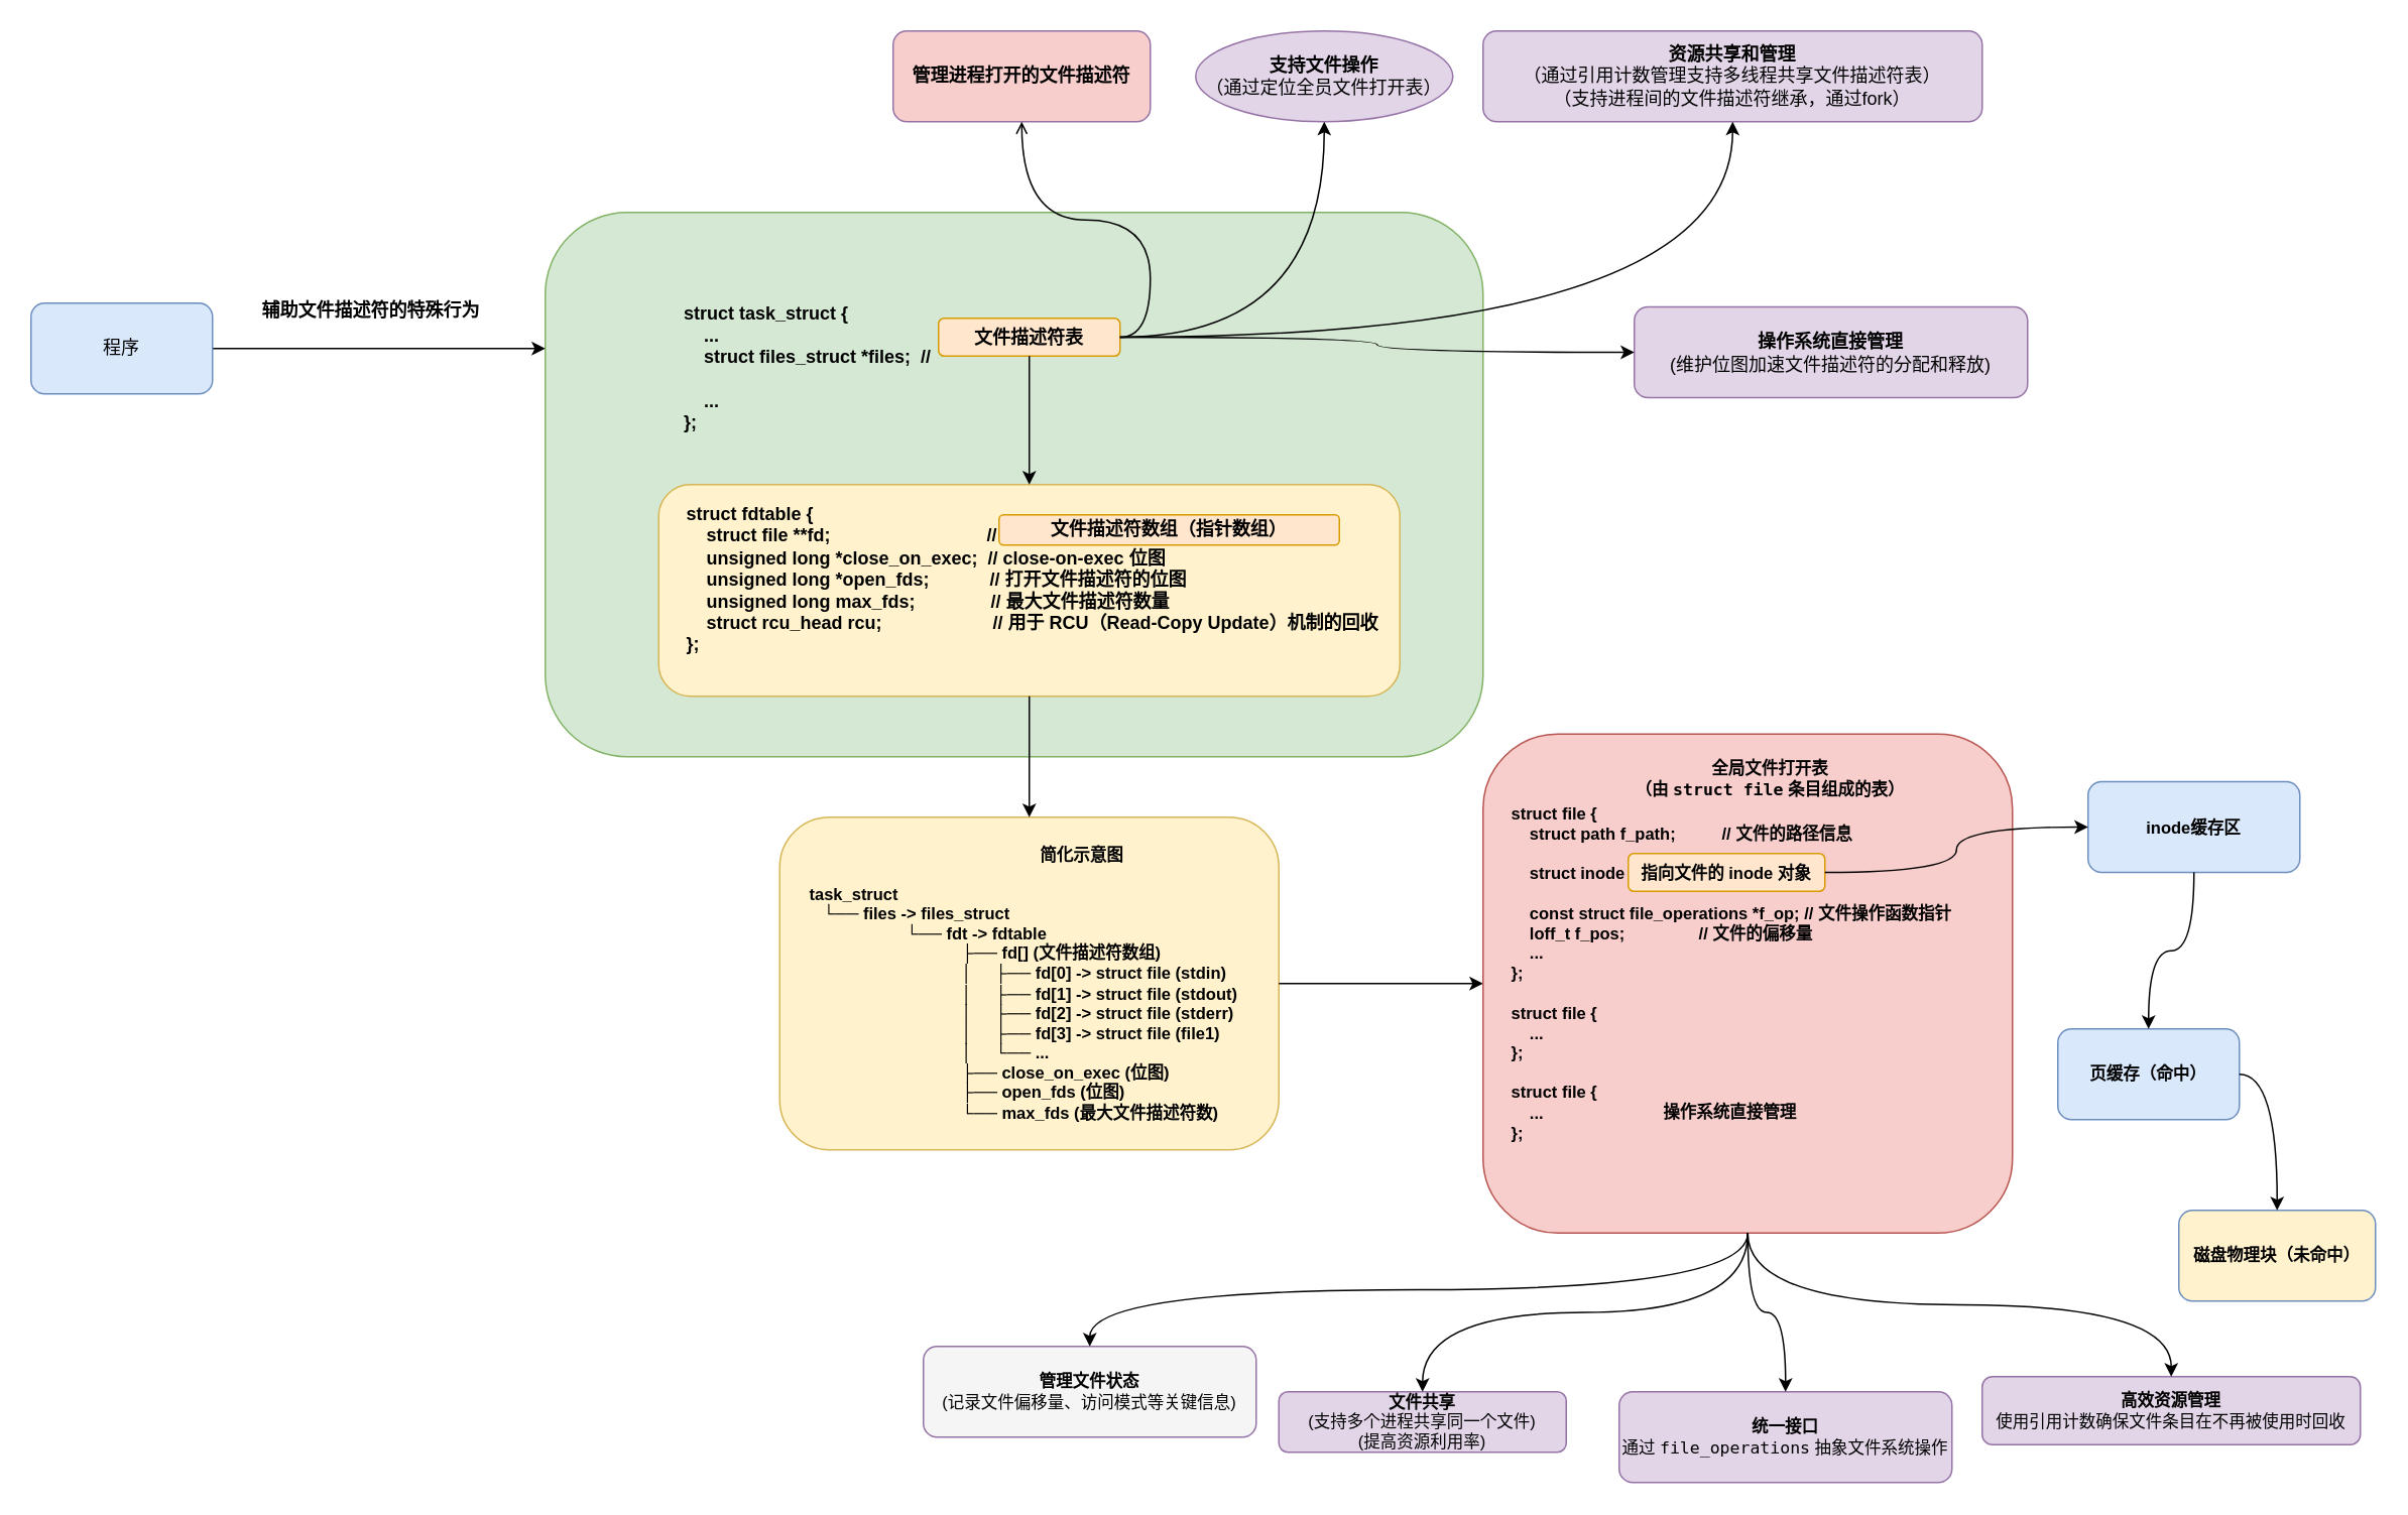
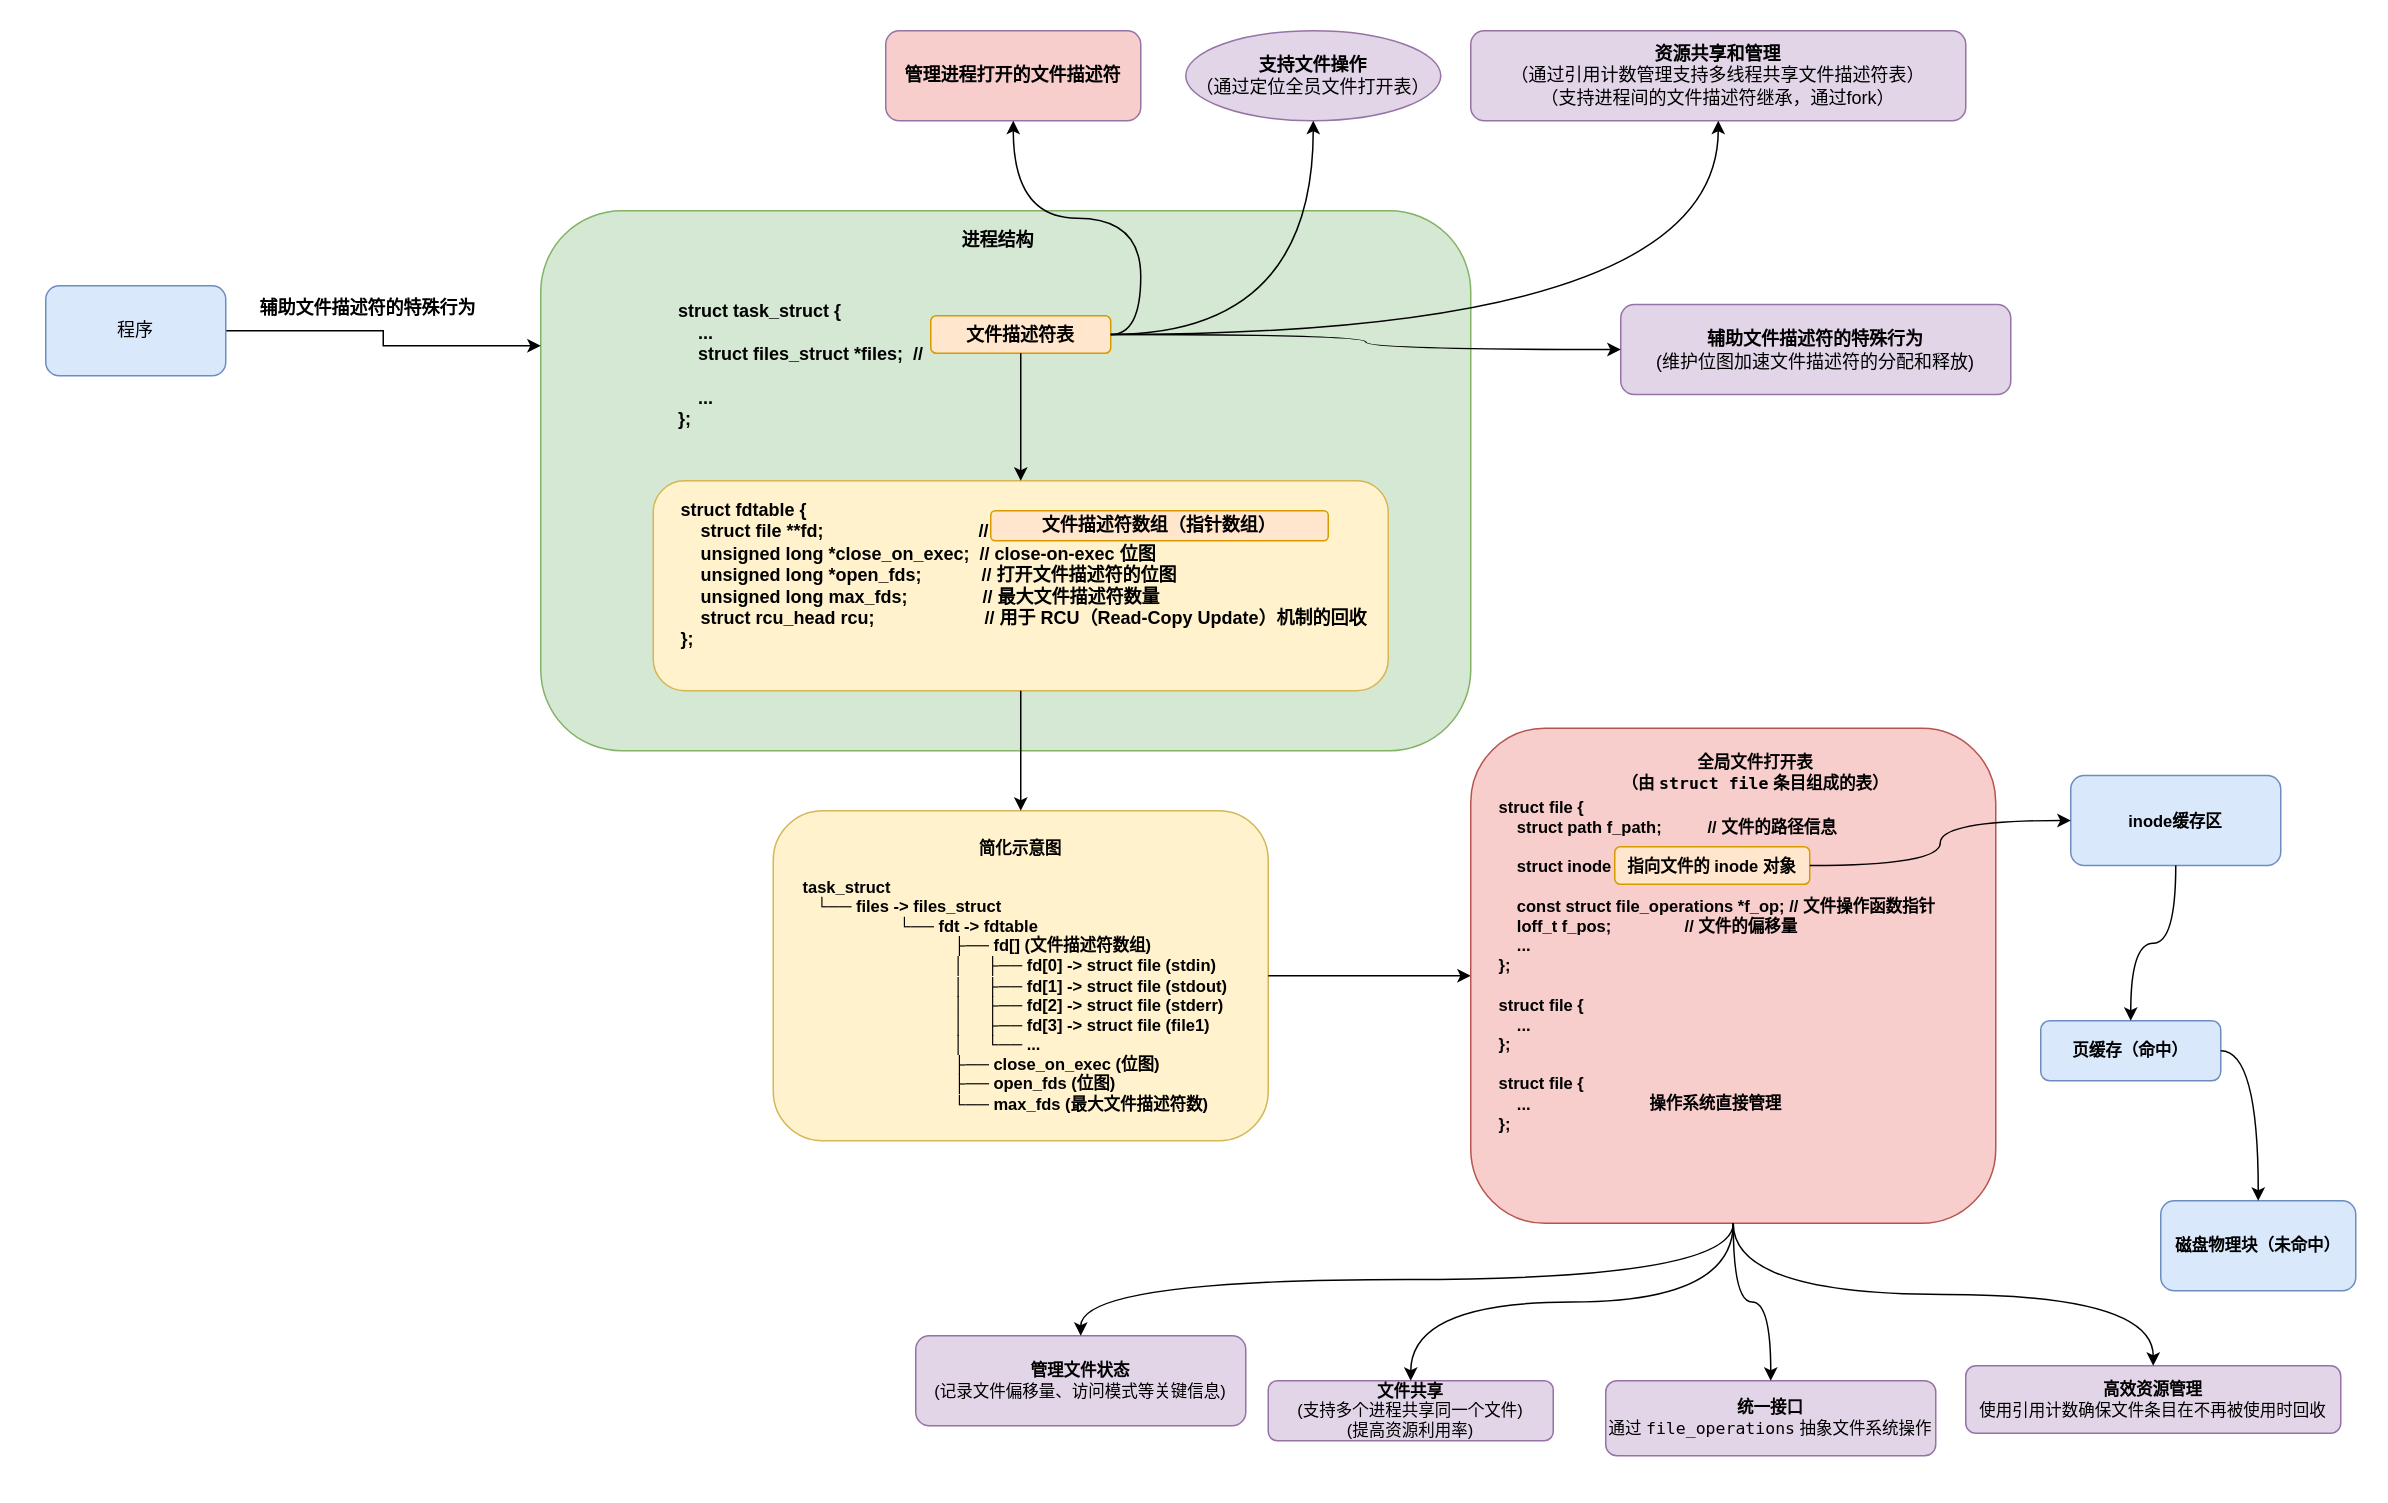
- <mxCell id="18" style="edgeStyle=orthogonalEdgeStyle;rounded=0;orthogonalLoop=1;jettySize=auto;html=1;exitX=1;exitY=0.5;exitDx=0;exitDy=0;entryX=0.5;entryY=1;entryDx=0;entryDy=0;curved=1;endArrow=open;" parent="2" source="12" target="14" edge="1"><mxGeometry relative="1" as="geometry" /></mxCell>
+ <mxCell id="18" style="edgeStyle=orthogonalEdgeStyle;rounded=0;orthogonalLoop=1;jettySize=auto;html=1;exitX=1;exitY=0.5;exitDx=0;exitDy=0;entryX=0.5;entryY=1;entryDx=0;entryDy=0;curved=1;" parent="2" source="12" target="14" edge="1"><mxGeometry relative="1" as="geometry" /></mxCell>
+ <mxCell id="8" value="进程结构" style="text;html=1;strokeColor=none;fillColor=none;align=center;verticalAlign=middle;whiteSpace=wrap;rounded=0;fontStyle=1" parent="2" vertex="1"><mxGeometry x="585" y="130" width="120" height="20" as="geometry" /></mxCell>
- <mxCell id="6" value="程序" style="rounded=1;whiteSpace=wrap;html=1;fillColor=#dae8fc;strokeColor=#6c8ebf;" parent="2" vertex="1"><mxGeometry y="180" width="120" height="60" as="geometry" /></mxCell>
+ <mxCell id="6" value="程序" style="rounded=1;whiteSpace=wrap;html=1;fillColor=#dae8fc;strokeColor=#6c8ebf;" parent="2" vertex="1"><mxGeometry x="10" y="170" width="120" height="60" as="geometry" /></mxCell>
- <mxCell id="17" value="&lt;span style=&quot;border-color: var(--border-color); text-align: left;&quot;&gt;&lt;b&gt;操作系统直接管理&lt;br&gt;&lt;/b&gt;(维护位图加速文件描述符的分配和释放)&lt;br&gt;&lt;/span&gt;" style="rounded=1;whiteSpace=wrap;html=1;fillColor=#e1d5e7;strokeColor=#9673a6;" parent="2" vertex="1"><mxGeometry x="1060" y="182.5" width="260" height="60" as="geometry" /></mxCell>
+ <mxCell id="17" value="&lt;span style=&quot;border-color: var(--border-color); text-align: left;&quot;&gt;&lt;b&gt;辅助文件描述符的特殊行为&lt;br&gt;&lt;/b&gt;(维护位图加速文件描述符的分配和释放)&lt;br&gt;&lt;/span&gt;" style="rounded=1;whiteSpace=wrap;html=1;fillColor=#e1d5e7;strokeColor=#9673a6;" parent="2" vertex="1"><mxGeometry x="1060" y="182.5" width="260" height="60" as="geometry" /></mxCell>
- <mxCell id="24" value="简化示意图" style="text;html=1;strokeColor=none;fillColor=none;align=center;verticalAlign=middle;whiteSpace=wrap;rounded=0;fontSize=11;fontFamily=Helvetica;fontColor=default;fontStyle=1" parent="22" vertex="1"><mxGeometry x="165" y="10" width="70" height="30" as="geometry" /></mxCell>
+ <mxCell id="24" value="简化示意图" style="text;html=1;strokeColor=none;fillColor=none;align=center;verticalAlign=middle;whiteSpace=wrap;rounded=0;fontSize=11;fontFamily=Helvetica;fontColor=default;fontStyle=1" parent="22" vertex="1"><mxGeometry x="130" y="10" width="70" height="30" as="geometry" /></mxCell>
- <mxCell id="34" value="页缓存（命中）" style="rounded=1;whiteSpace=wrap;html=1;fontFamily=Helvetica;fontSize=11;fontStyle=1;fillColor=#dae8fc;strokeColor=#6c8ebf;" parent="2" vertex="1"><mxGeometry x="1340" y="660" width="120" height="60" as="geometry" /></mxCell>
+ <mxCell id="34" value="页缓存（命中）" style="rounded=1;whiteSpace=wrap;html=1;fontFamily=Helvetica;fontSize=11;fontStyle=1;fillColor=#dae8fc;strokeColor=#6c8ebf;" parent="2" vertex="1"><mxGeometry x="1340" y="660" width="120" height="40" as="geometry" /></mxCell>
- <mxCell id="36" value="磁盘物理块（未命中）" style="rounded=1;whiteSpace=wrap;html=1;fontFamily=Helvetica;fontSize=11;fontStyle=1;fillColor=#fff2cc;strokeColor=#6c8ebf;" parent="2" vertex="1"><mxGeometry x="1420" y="780" width="130" height="60" as="geometry" /></mxCell>
+ <mxCell id="36" value="磁盘物理块（未命中）" style="rounded=1;whiteSpace=wrap;html=1;fontFamily=Helvetica;fontSize=11;fontStyle=1;fillColor=#dae8fc;strokeColor=#6c8ebf;" parent="2" vertex="1"><mxGeometry x="1420" y="780" width="130" height="60" as="geometry" /></mxCell>
- <mxCell id="38" value="&lt;b&gt;管理文件状态&lt;br&gt;&lt;/b&gt;(记录文件偏移量、访问模式等关键信息)" style="rounded=1;whiteSpace=wrap;html=1;fontFamily=Helvetica;fontSize=11;fillColor=#f5f5f5;strokeColor=#9673a6;" parent="2" vertex="1"><mxGeometry x="590" y="870" width="220" height="60" as="geometry" /></mxCell>
+ <mxCell id="38" value="&lt;b&gt;管理文件状态&lt;br&gt;&lt;/b&gt;(记录文件偏移量、访问模式等关键信息)" style="rounded=1;whiteSpace=wrap;html=1;fontFamily=Helvetica;fontSize=11;fillColor=#e1d5e7;strokeColor=#9673a6;" parent="2" vertex="1"><mxGeometry x="590" y="870" width="220" height="60" as="geometry" /></mxCell>
- <mxCell id="40" value="&lt;strong&gt;统一接口&lt;br&gt;&lt;/strong&gt;通过 &lt;code&gt;file_operations&lt;/code&gt; 抽象文件系统操作" style="rounded=1;whiteSpace=wrap;html=1;fontFamily=Helvetica;fontSize=11;fillColor=#e1d5e7;strokeColor=#9673a6;" parent="2" vertex="1"><mxGeometry x="1050" y="900" width="220" height="60" as="geometry" /></mxCell>
+ <mxCell id="40" value="&lt;strong&gt;统一接口&lt;br&gt;&lt;/strong&gt;通过 &lt;code&gt;file_operations&lt;/code&gt; 抽象文件系统操作" style="rounded=1;whiteSpace=wrap;html=1;fontFamily=Helvetica;fontSize=11;fillColor=#e1d5e7;strokeColor=#9673a6;" parent="2" vertex="1"><mxGeometry x="1050" y="900" width="220" height="50" as="geometry" /></mxCell>
